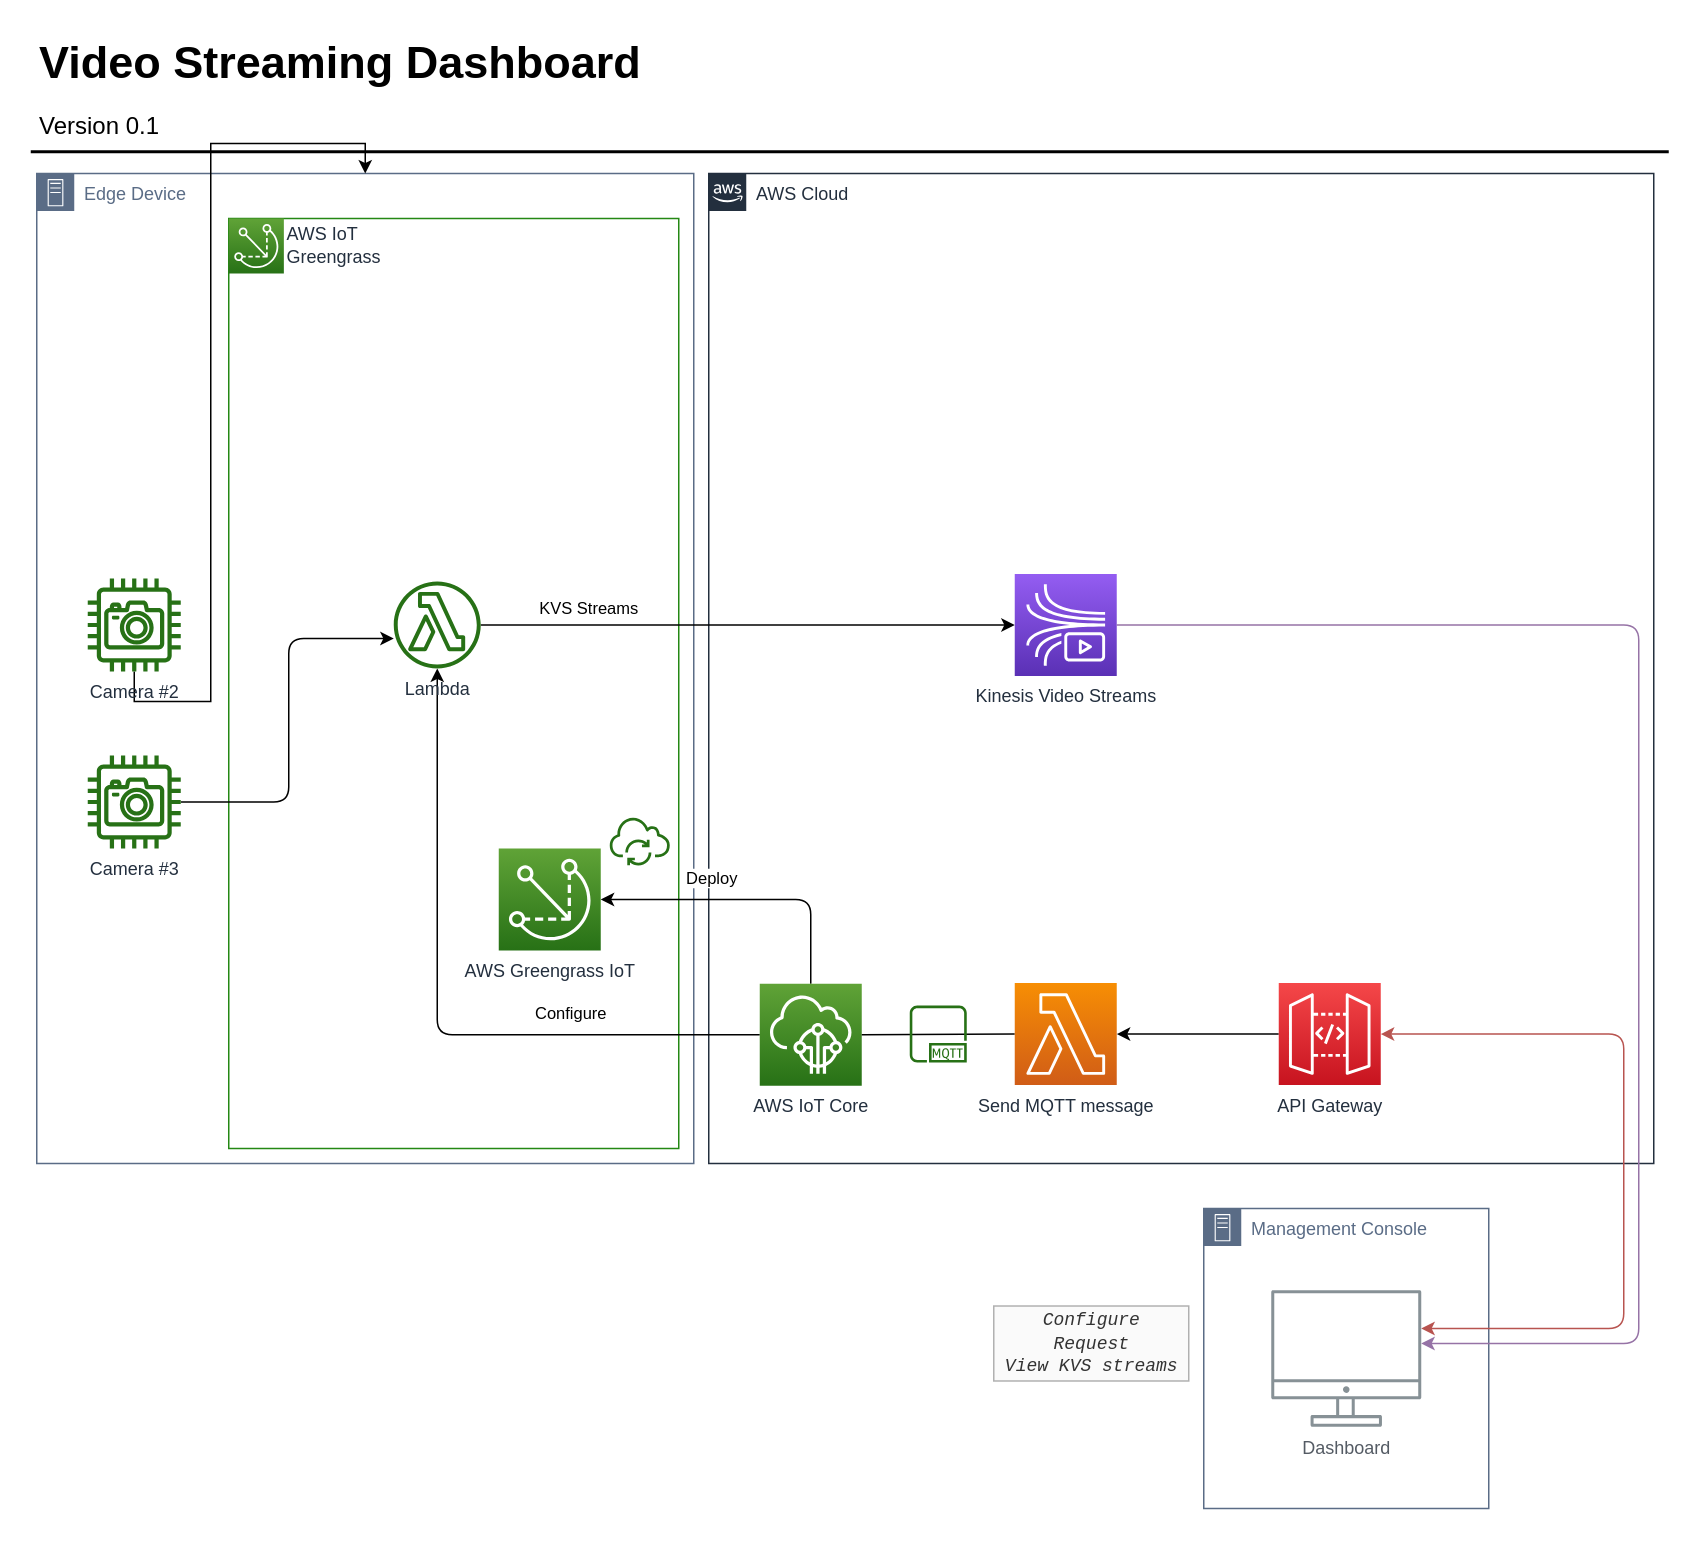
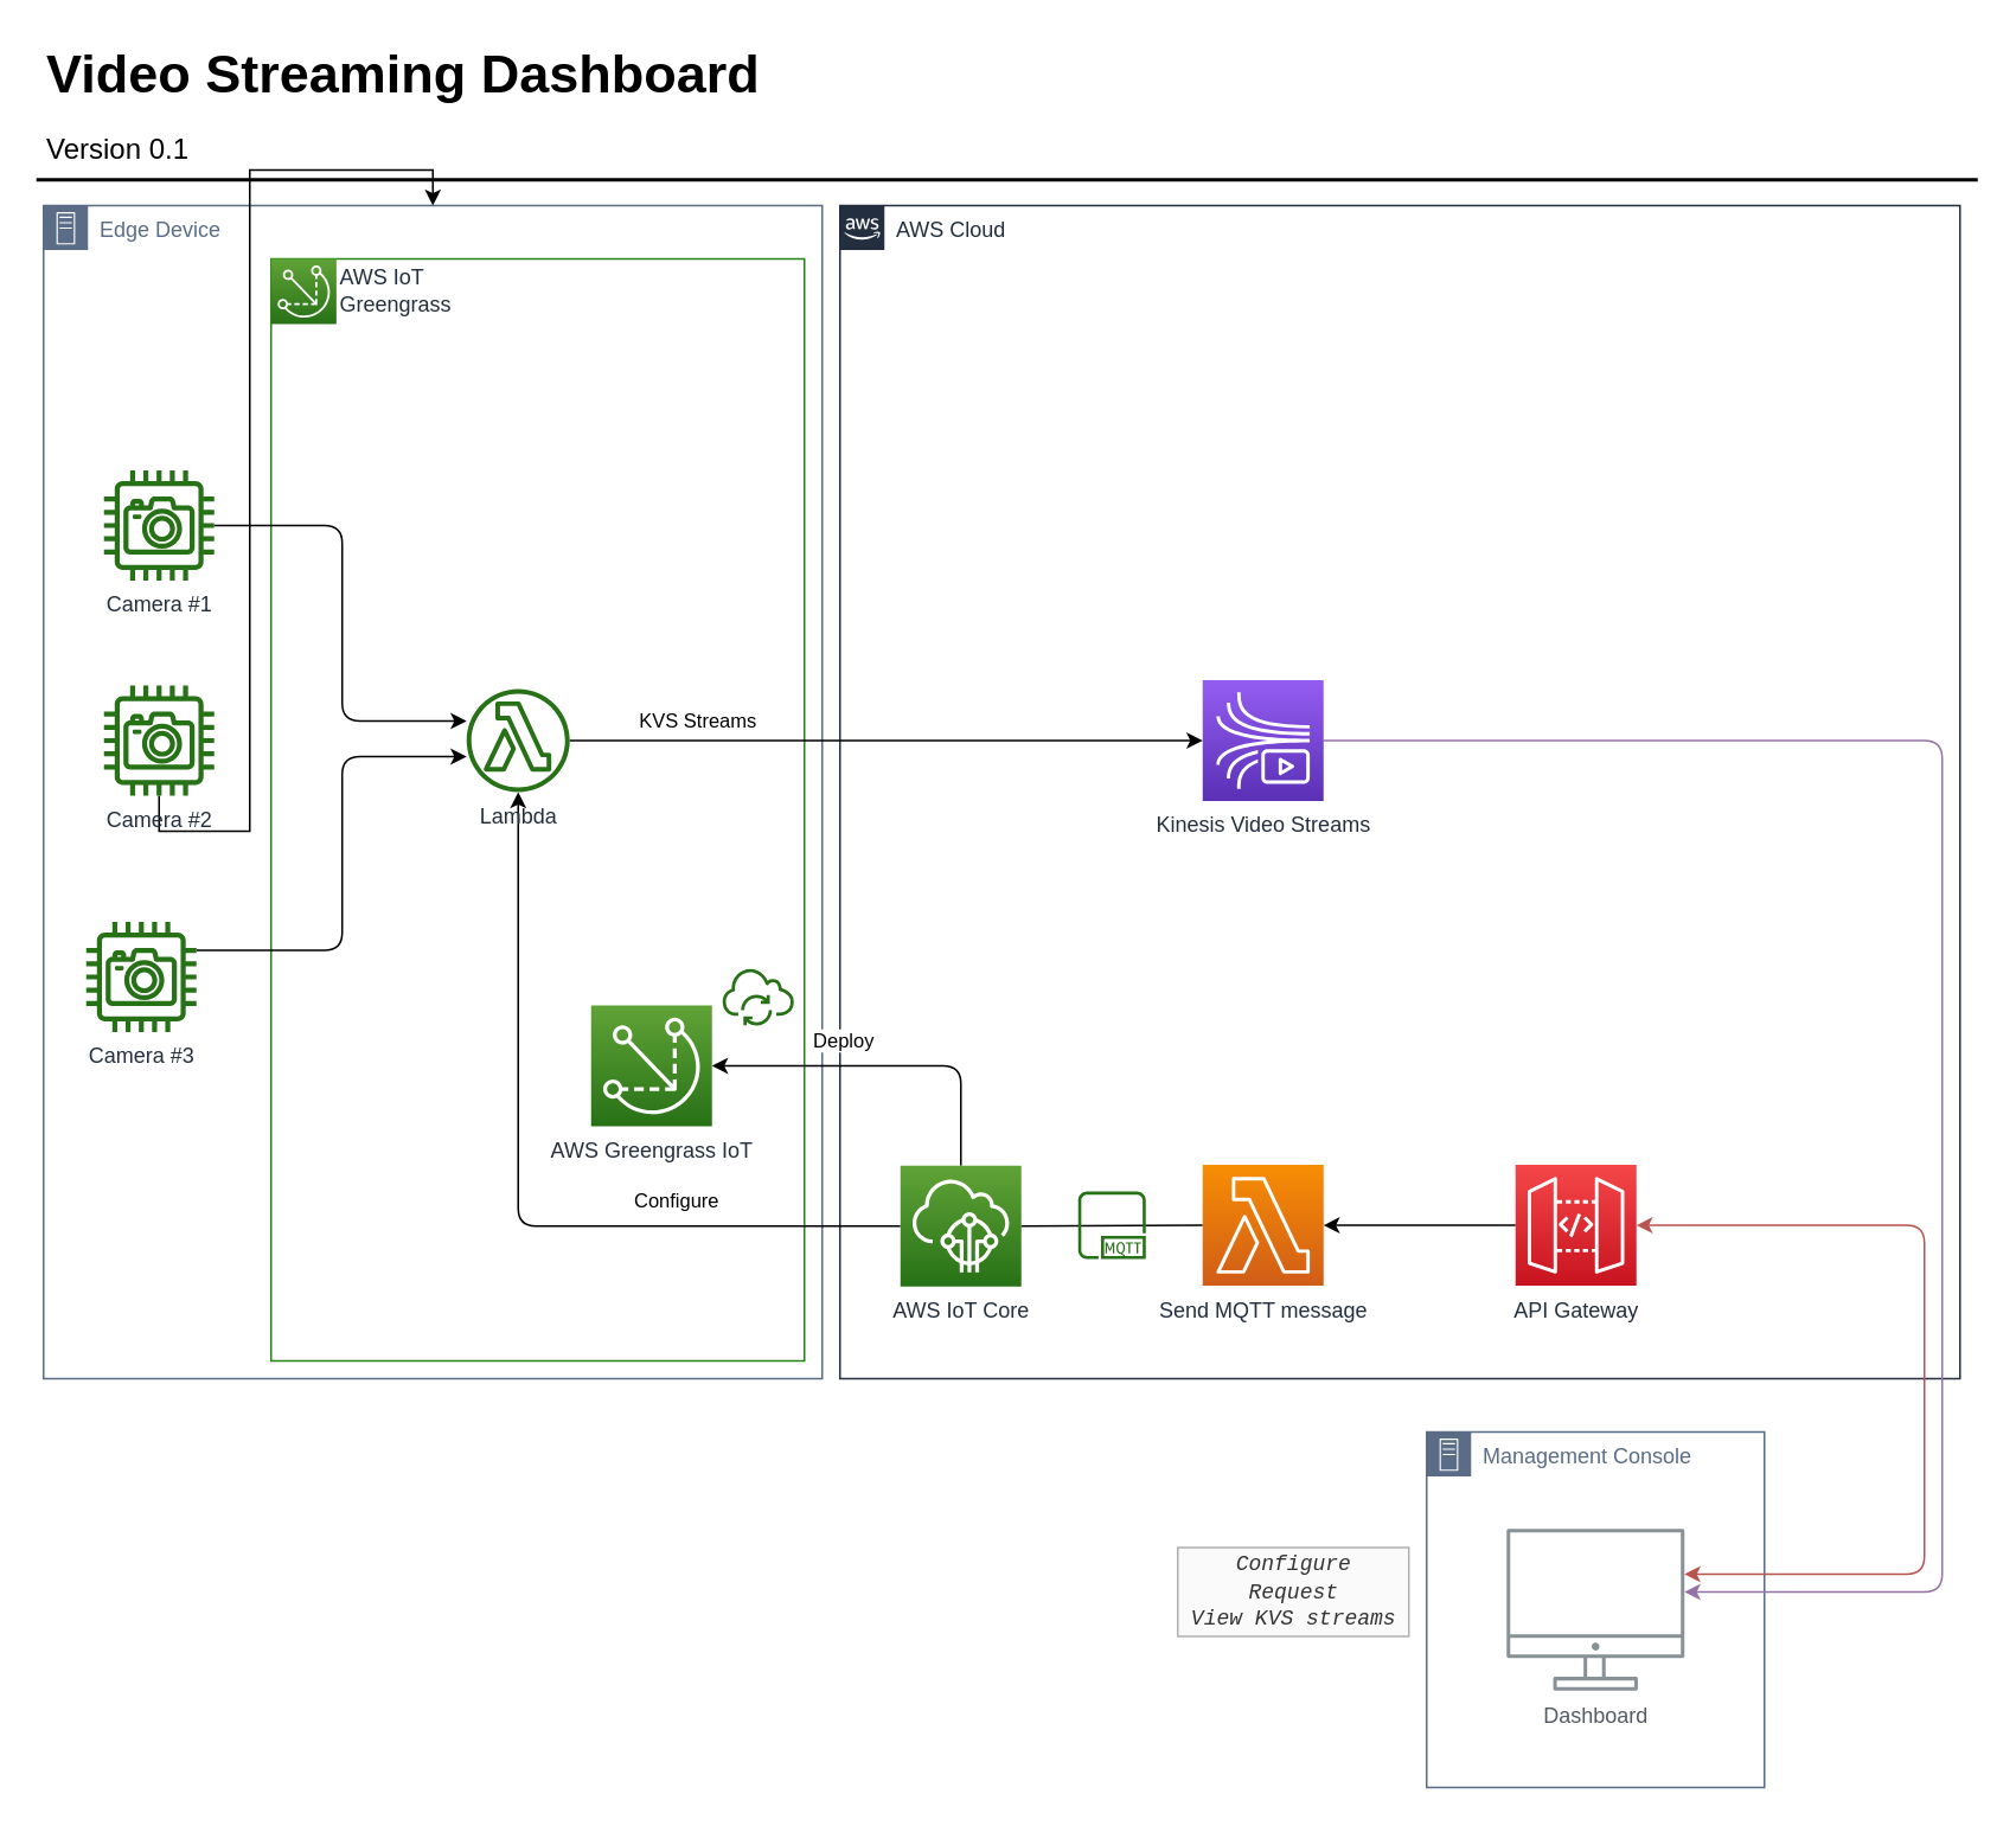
+ <mxCell id="9" value="Camera #1" style="outlineConnect=0;fontColor=#232F3E;gradientColor=none;fillColor=#277116;strokeColor=none;dashed=0;verticalLabelPosition=bottom;verticalAlign=top;align=center;html=1;fontSize=12;fontStyle=0;aspect=fixed;pointerEvents=1;shape=mxgraph.aws4.camera;" parent="1" vertex="1"><mxGeometry x="58" y="264" width="62" height="62" as="geometry" /></mxCell>
+ <mxCell id="8" style="edgeStyle=orthogonalEdgeStyle;rounded=1;orthogonalLoop=1;jettySize=auto;html=1;" parent="1" source="9" target="19" edge="1"><mxGeometry relative="1" as="geometry"><mxPoint x="230" y="295" as="targetPoint" /><Array as="points"><mxPoint x="192" y="295" /><mxPoint x="192" y="405" /></Array></mxGeometry></mxCell>
- <mxCell id="14" value="Camera #3" style="outlineConnect=0;fontColor=#232F3E;gradientColor=none;fillColor=#277116;strokeColor=none;dashed=0;verticalLabelPosition=bottom;verticalAlign=top;align=center;html=1;fontSize=12;fontStyle=0;aspect=fixed;pointerEvents=1;shape=mxgraph.aws4.camera;" parent="1" vertex="1"><mxGeometry x="58" y="503" width="62" height="62" as="geometry" /></mxCell>
+ <mxCell id="14" value="Camera #3" style="outlineConnect=0;fontColor=#232F3E;gradientColor=none;fillColor=#277116;strokeColor=none;dashed=0;verticalLabelPosition=bottom;verticalAlign=top;align=center;html=1;fontSize=12;fontStyle=0;aspect=fixed;pointerEvents=1;shape=mxgraph.aws4.camera;" parent="1" vertex="1"><mxGeometry x="48" y="518" width="62" height="62" as="geometry" /></mxCell>
